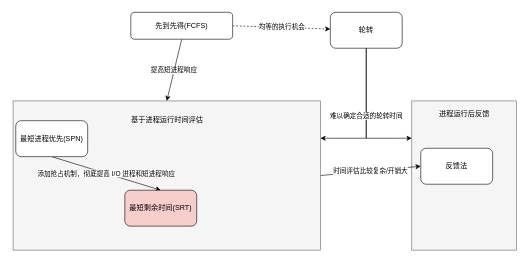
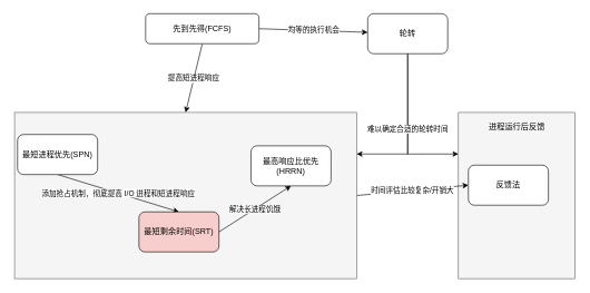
- <mxCell id="6" value="均等的执行机会" style="edgeStyle=none;rounded=0;orthogonalLoop=1;jettySize=auto;html=1;exitX=1;exitY=0.5;exitDx=0;exitDy=0;dashed=1;" edge="1" parent="1" source="7" target="9"><mxGeometry relative="1" as="geometry" /></mxCell>
+ <mxCell id="6" value="均等的执行机会" style="edgeStyle=none;rounded=0;orthogonalLoop=1;jettySize=auto;html=1;exitX=1;exitY=0.5;exitDx=0;exitDy=0;" edge="1" parent="1" source="7" target="9"><mxGeometry relative="1" as="geometry" /></mxCell>
- <mxCell id="16" value="基于进程运行时间评估" style="text;html=1;strokeColor=none;fillColor=none;align=center;verticalAlign=middle;whiteSpace=wrap;rounded=0;" vertex="1" parent="1"><mxGeometry x="217" y="188.5" width="122" height="20" as="geometry" /></mxCell>
+ <mxCell id="14" value="最高响应比优先(HRRN)" style="rounded=1;whiteSpace=wrap;html=1;" vertex="1" parent="1"><mxGeometry x="375" y="218" width="120" height="60" as="geometry" /></mxCell>
+ <mxCell id="12" value="解决长进程饥饿" style="edgeStyle=none;rounded=0;orthogonalLoop=1;jettySize=auto;html=1;exitX=1;exitY=0.5;exitDx=0;exitDy=0;entryX=0.5;entryY=1;entryDx=0;entryDy=0;" edge="1" parent="1" source="13" target="14"><mxGeometry relative="1" as="geometry" /></mxCell>
